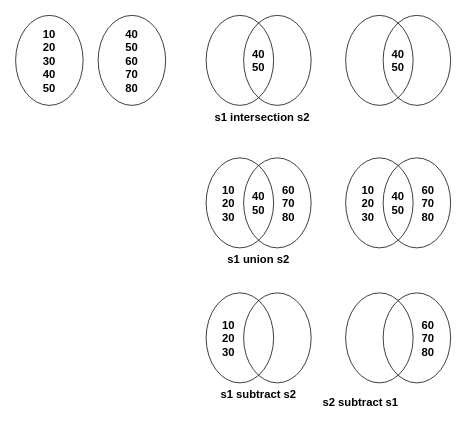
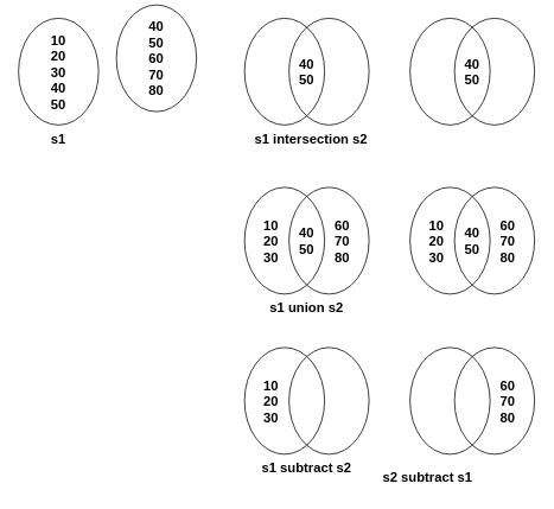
- <mxCell id="3" value="40&lt;br&gt;50&lt;br&gt;60&lt;br&gt;70&lt;br&gt;80" style="ellipse;whiteSpace=wrap;html=1;fontStyle=1;fontSize=15;" vertex="1" parent="1"><mxGeometry x="130" y="20" width="90" height="120" as="geometry" /></mxCell>
+ <mxCell id="3" value="40&lt;br&gt;50&lt;br&gt;60&lt;br&gt;70&lt;br&gt;80" style="ellipse;whiteSpace=wrap;html=1;fontStyle=1;fontSize=15;" vertex="1" parent="1"><mxGeometry x="130" y="5" width="90" height="120" as="geometry" /></mxCell>
+ <mxCell id="4" value="s1" style="text;html=1;strokeColor=none;fillColor=none;align=center;verticalAlign=middle;whiteSpace=wrap;rounded=0;fontStyle=1;fontSize=15;" vertex="1" parent="1"><mxGeometry x="35" y="140" width="60" height="30" as="geometry" /></mxCell>
